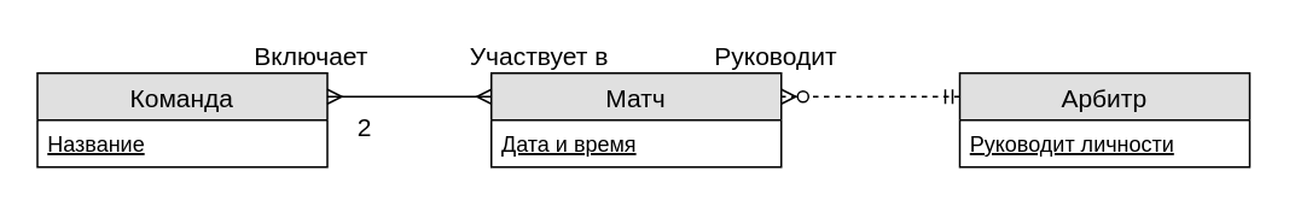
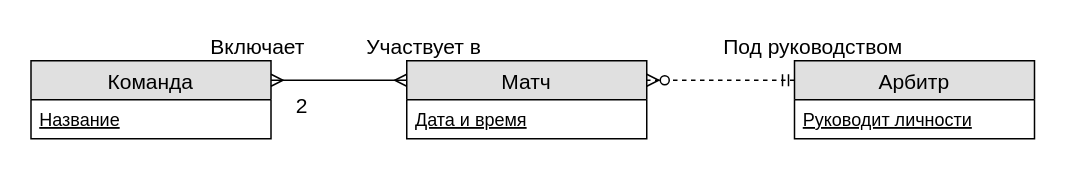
- <mxCell id="13" value="&lt;font style=&quot;font-size: 14px&quot;&gt;Участвует в&lt;/font&gt;" style="text;html=1;resizable=0;points=[];autosize=1;align=left;verticalAlign=top;spacingTop=-4;" vertex="1" parent="1"><mxGeometry x="257" y="20" width="87" height="14" as="geometry" /></mxCell>
+ <mxCell id="13" value="&lt;font style=&quot;font-size: 14px&quot;&gt;Участвует в&lt;/font&gt;" style="text;html=1;resizable=0;points=[];autosize=1;align=left;verticalAlign=top;spacingTop=-4;" vertex="1" parent="1"><mxGeometry x="242" y="20" width="87" height="14" as="geometry" /></mxCell>
- <mxCell id="11" value="&lt;font style=&quot;font-size: 14px&quot;&gt;Руководит&lt;/font&gt;" style="text;html=1;resizable=0;points=[];autosize=1;align=left;verticalAlign=top;spacingTop=-4;" vertex="1" parent="1"><mxGeometry x="392" y="20" width="77" height="14" as="geometry" /></mxCell>
+ <mxCell id="12" value="&lt;font style=&quot;font-size: 14px&quot;&gt;Под руководством&lt;/font&gt;" style="text;html=1;resizable=0;points=[];autosize=1;align=left;verticalAlign=top;spacingTop=-4;" vertex="1" parent="1"><mxGeometry x="480" y="20" width="129" height="14" as="geometry" /></mxCell>
